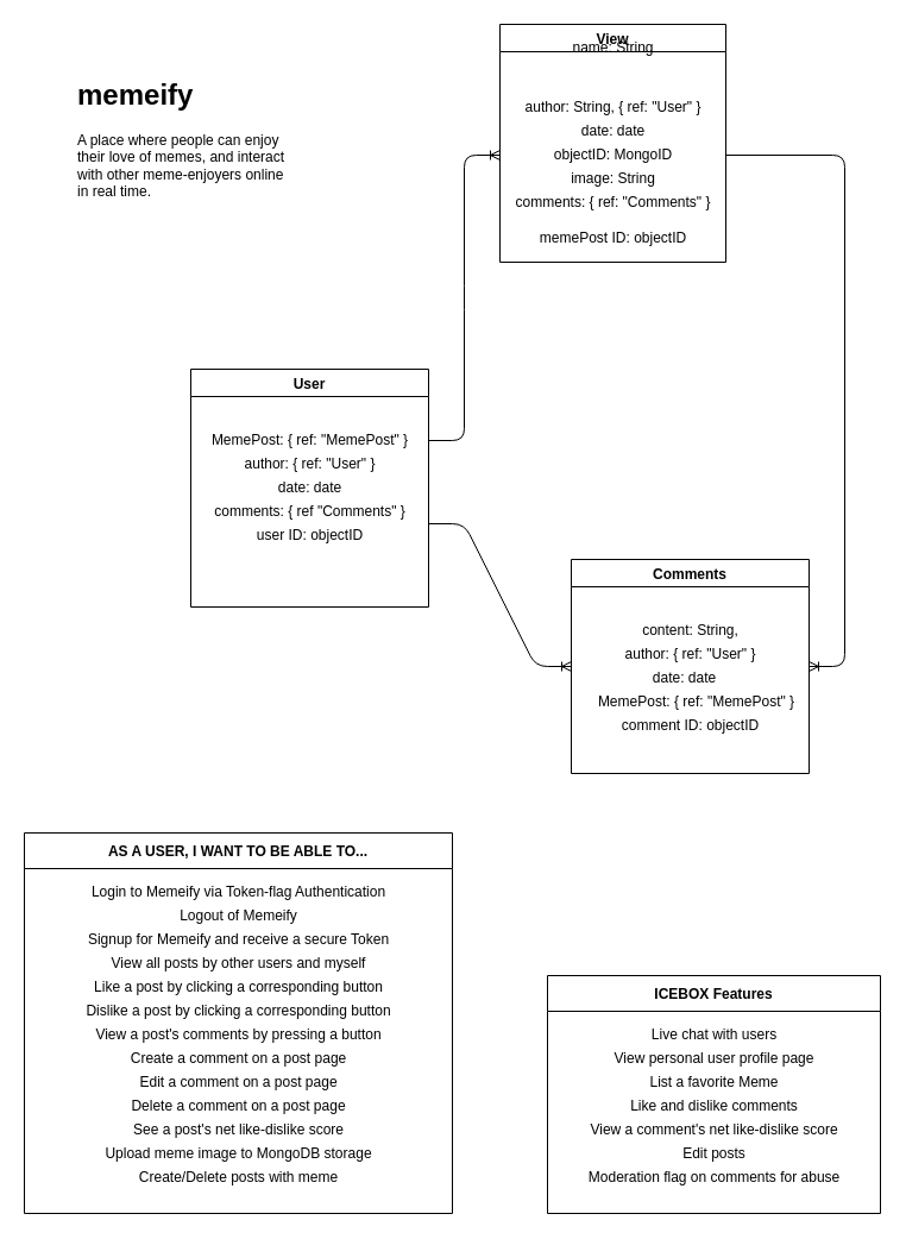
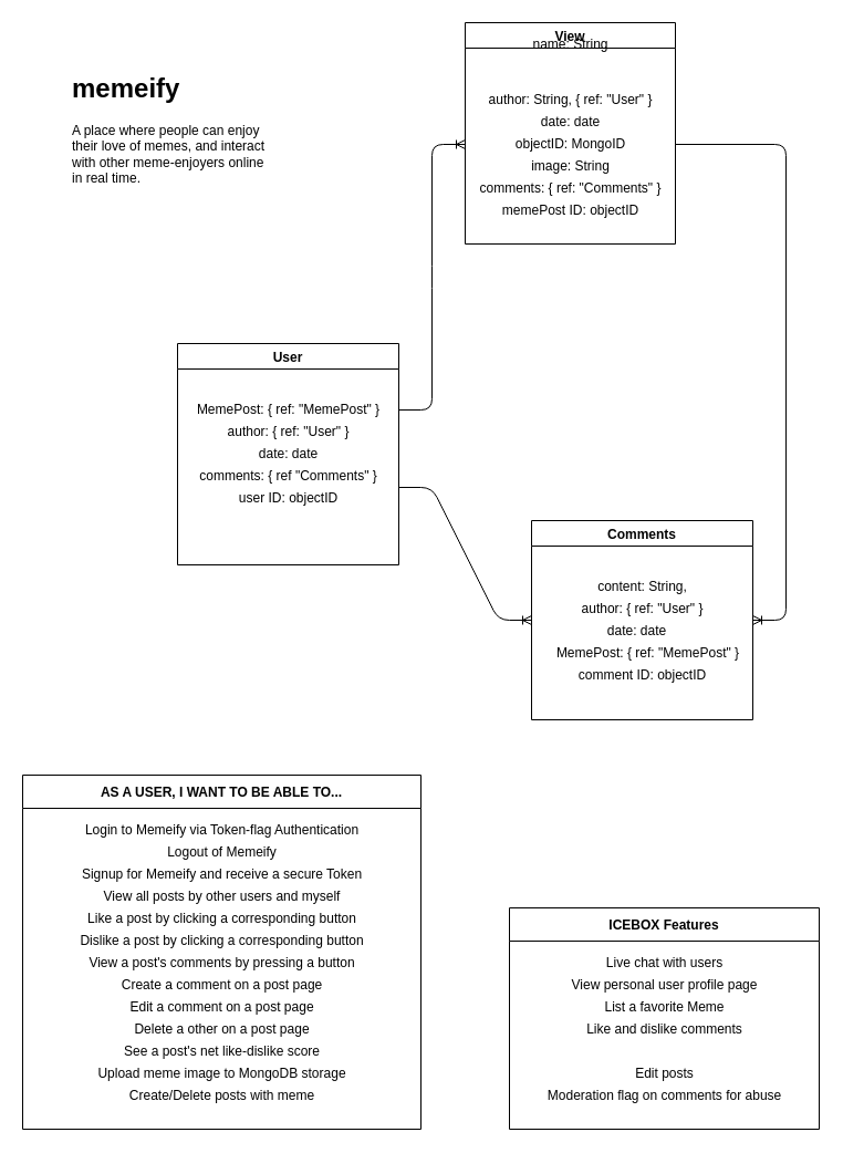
- <mxCell id="10" value="memePost ID: objectID" style="text;html=1;align=center;verticalAlign=middle;resizable=0;points=[];autosize=1;strokeColor=none;" vertex="1" parent="3"><mxGeometry x="25" y="170" width="140" height="20" as="geometry" /></mxCell>
+ <mxCell id="10" value="memePost ID: objectID" style="text;html=1;align=center;verticalAlign=middle;resizable=0;points=[];autosize=1;strokeColor=none;" vertex="1" parent="3"><mxGeometry x="25" y="160" width="140" height="20" as="geometry" /></mxCell>
- <mxCell id="32" value="Delete a comment on a post page" style="text;html=1;align=center;verticalAlign=middle;resizable=0;points=[];autosize=1;strokeColor=none;" parent="24" vertex="1"><mxGeometry x="80" y="220" width="200" height="20" as="geometry" /></mxCell>
+ <mxCell id="32" value="Delete a other on a post page" style="text;html=1;align=center;verticalAlign=middle;resizable=0;points=[];autosize=1;strokeColor=none;" parent="24" vertex="1"><mxGeometry x="80" y="220" width="200" height="20" as="geometry" /></mxCell>
- <mxCell id="43" value="View a comment's net like-dislike score" style="text;html=1;align=center;verticalAlign=middle;resizable=0;points=[];autosize=1;strokeColor=none;" parent="38" vertex="1"><mxGeometry x="30" y="120" width="220" height="20" as="geometry" /></mxCell>
